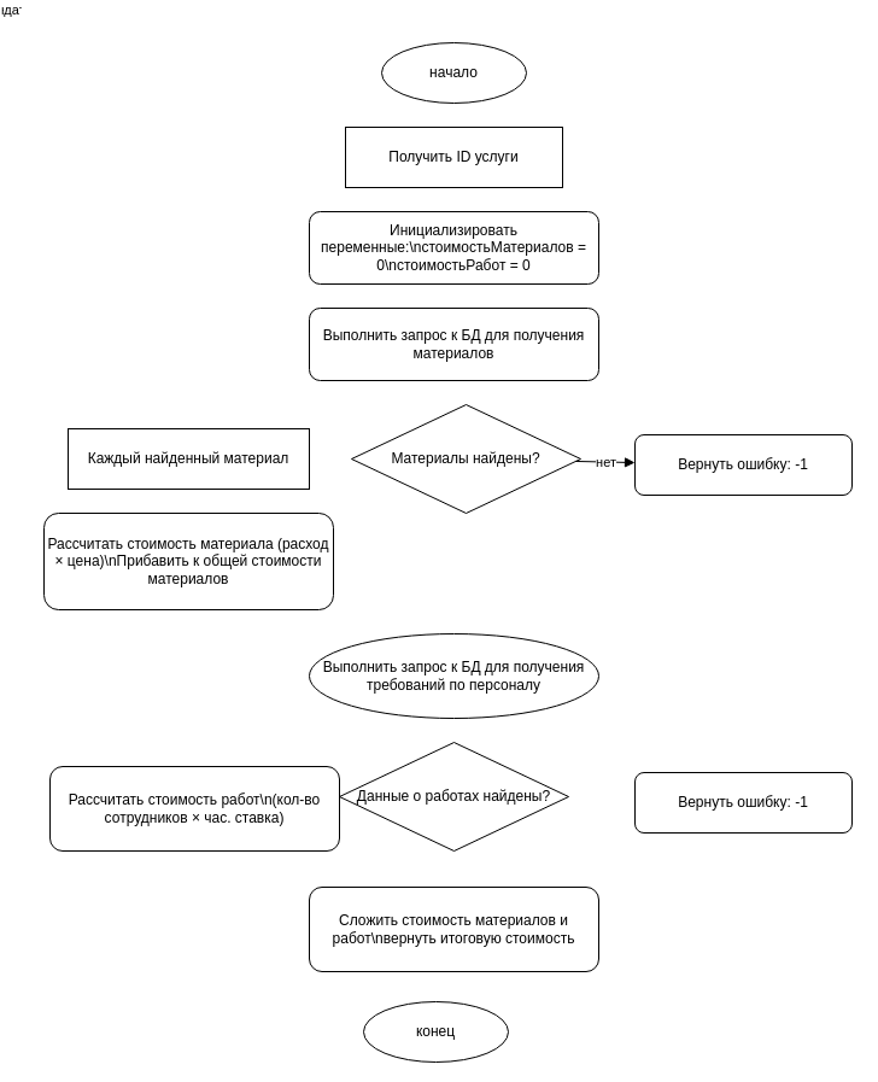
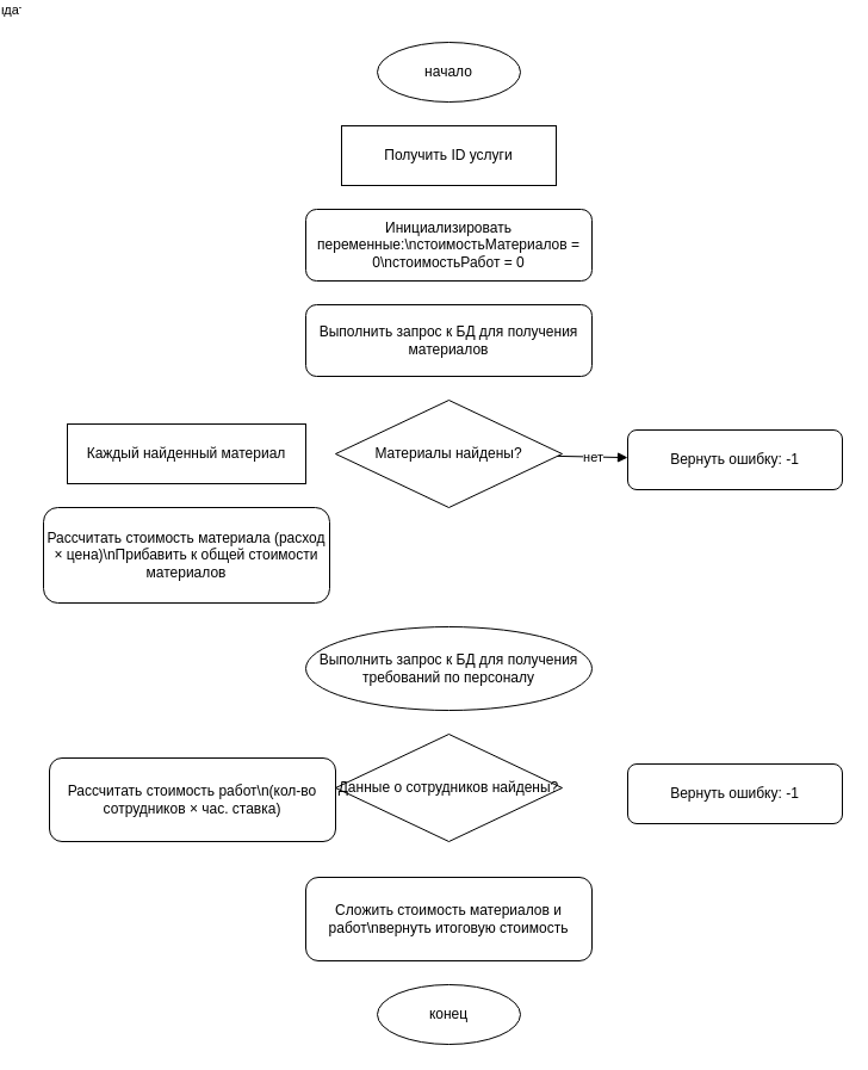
- <mxCell id="9" value="Материалы найдены?" style="rhombus;whiteSpace=wrap;html=1;" parent="1" vertex="1"><mxGeometry x="275" y="320" width="190" height="90" as="geometry" /></mxCell>
+ <mxCell id="9" value="Материалы найдены?" style="rhombus;whiteSpace=wrap;html=1;" parent="1" vertex="1"><mxGeometry x="265" y="320" width="190" height="90" as="geometry" /></mxCell>
- <mxCell id="19" value="Данные о работах найдены?" style="rhombus;whiteSpace=wrap;html=1;" parent="1" vertex="1"><mxGeometry x="265" y="600" width="190" height="90" as="geometry" /></mxCell>
+ <mxCell id="19" value="Данные о сотрудников найдены?" style="rhombus;whiteSpace=wrap;html=1;" parent="1" vertex="1"><mxGeometry x="265" y="600" width="190" height="90" as="geometry" /></mxCell>
- <mxCell id="30" value="конец" style="ellipse;whiteSpace=wrap;html=1;" parent="1" vertex="1"><mxGeometry x="285" y="815" width="120" height="50" as="geometry" /></mxCell>
+ <mxCell id="30" value="конец" style="ellipse;whiteSpace=wrap;html=1;" parent="1" vertex="1"><mxGeometry x="300" y="810" width="120" height="50" as="geometry" /></mxCell>
